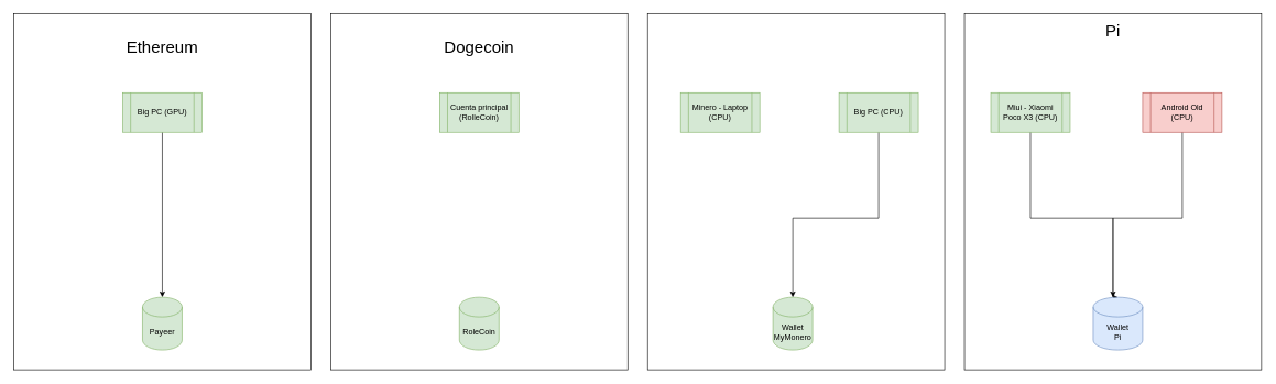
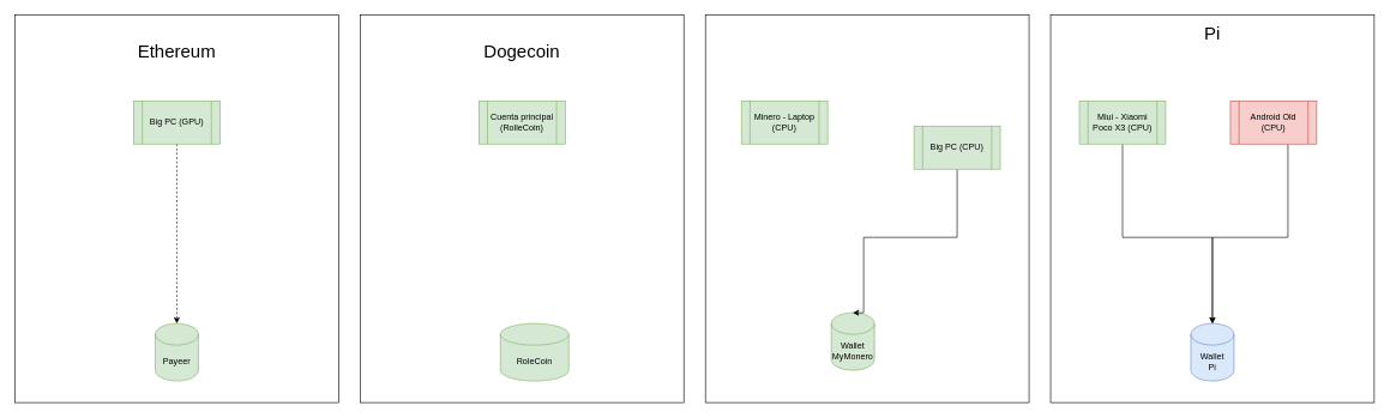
- <mxCell id="6" value="Big PC (CPU)" style="shape=process;whiteSpace=wrap;html=1;backgroundOutline=1;fillColor=#d5e8d4;strokeColor=#82b366;" parent="1" vertex="1"><mxGeometry x="1270" y="140" width="120" height="60" as="geometry" /></mxCell>
+ <mxCell id="6" value="Big PC (CPU)" style="shape=process;whiteSpace=wrap;html=1;backgroundOutline=1;fillColor=#d5e8d4;strokeColor=#82b366;" parent="1" vertex="1"><mxGeometry x="1270" y="175" width="120" height="60" as="geometry" /></mxCell>
- <mxCell id="12" value="Android Old (CPU)" style="shape=process;whiteSpace=wrap;html=1;backgroundOutline=1;fillColor=#f8cecc;strokeColor=#b85450;" parent="1" vertex="1"><mxGeometry x="1730" y="140" width="120" height="60" as="geometry" /></mxCell>
+ <mxCell id="12" value="Android Old (CPU)" style="shape=process;whiteSpace=wrap;html=1;backgroundOutline=1;fillColor=#f8cecc;strokeColor=#b85450;" parent="1" vertex="1"><mxGeometry x="1710" y="140" width="120" height="60" as="geometry" /></mxCell>
- <mxCell id="19" style="edgeStyle=orthogonalEdgeStyle;rounded=0;orthogonalLoop=1;jettySize=auto;html=1;entryX=0.5;entryY=0;entryDx=0;entryDy=0;entryPerimeter=0;" edge="1" parent="1" source="20" target="21"><mxGeometry relative="1" as="geometry"><Array as="points"><mxPoint x="245" y="170" /><mxPoint x="245" y="450" /></Array></mxGeometry></mxCell>
+ <mxCell id="19" style="edgeStyle=orthogonalEdgeStyle;rounded=0;orthogonalLoop=1;jettySize=auto;html=1;entryX=0.5;entryY=0;entryDx=0;entryDy=0;entryPerimeter=0;dashed=1;" edge="1" parent="1" source="20" target="21"><mxGeometry relative="1" as="geometry"><Array as="points"><mxPoint x="245" y="170" /><mxPoint x="245" y="450" /></Array></mxGeometry></mxCell>
- <mxCell id="16" value="RoleCoin" style="shape=cylinder3;whiteSpace=wrap;html=1;boundedLbl=1;backgroundOutline=1;size=15;fillColor=#d5e8d4;strokeColor=#82b366;" parent="1" vertex="1"><mxGeometry x="695" y="450" width="60" height="80" as="geometry" /></mxCell>
+ <mxCell id="16" value="RoleCoin" style="shape=cylinder3;whiteSpace=wrap;html=1;boundedLbl=1;backgroundOutline=1;size=15;fillColor=#d5e8d4;strokeColor=#82b366;" parent="1" vertex="1"><mxGeometry x="695" y="450" width="95" height="80" as="geometry" /></mxCell>
- <mxCell id="4" value="Wallet&lt;br&gt;MyMonero" style="shape=cylinder3;whiteSpace=wrap;html=1;boundedLbl=1;backgroundOutline=1;size=15;fillColor=#d5e8d4;strokeColor=#82b366;" parent="1" vertex="1"><mxGeometry x="1170" y="450" width="60" height="80" as="geometry" /></mxCell>
+ <mxCell id="4" value="Wallet&lt;br&gt;MyMonero" style="shape=cylinder3;whiteSpace=wrap;html=1;boundedLbl=1;backgroundOutline=1;size=15;fillColor=#d5e8d4;strokeColor=#82b366;" parent="1" vertex="1"><mxGeometry x="1155" y="435" width="60" height="80" as="geometry" /></mxCell>
- <mxCell id="10" value="Wallet&lt;br&gt;Pi" style="shape=cylinder3;whiteSpace=wrap;html=1;boundedLbl=1;backgroundOutline=1;size=15;fillColor=#dae8fc;strokeColor=#6c8ebf;" parent="1" vertex="1"><mxGeometry x="1655" y="450" width="75" height="80" as="geometry" /></mxCell>
+ <mxCell id="10" value="Wallet&lt;br&gt;Pi" style="shape=cylinder3;whiteSpace=wrap;html=1;boundedLbl=1;backgroundOutline=1;size=15;fillColor=#dae8fc;strokeColor=#6c8ebf;" parent="1" vertex="1"><mxGeometry x="1655" y="450" width="60" height="80" as="geometry" /></mxCell>
